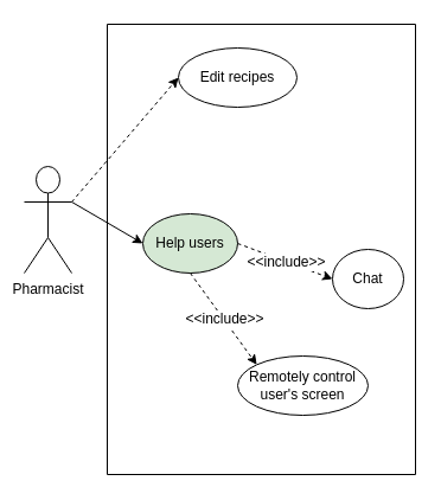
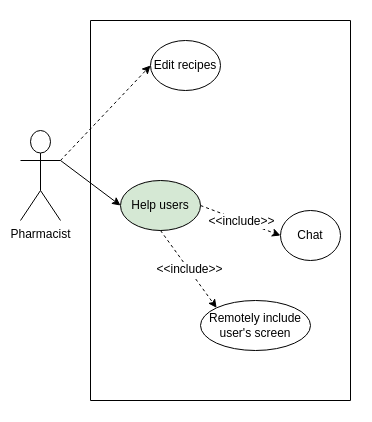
- <mxCell id="3" value="Edit recipes" style="ellipse;whiteSpace=wrap;html=1;" vertex="1" parent="1"><mxGeometry x="150" y="40" width="100" height="50" as="geometry" /></mxCell>
+ <mxCell id="3" value="Edit recipes" style="ellipse;whiteSpace=wrap;html=1;" vertex="1" parent="1"><mxGeometry x="150" y="40" width="70" height="50" as="geometry" /></mxCell>
- <mxCell id="2" value="Pharmacist" style="shape=umlActor;verticalLabelPosition=bottom;verticalAlign=top;html=1;outlineConnect=0;" vertex="1" parent="1"><mxGeometry x="20" y="140" width="40" height="90" as="geometry" /></mxCell>
+ <mxCell id="2" value="Pharmacist" style="shape=umlActor;verticalLabelPosition=bottom;verticalAlign=top;html=1;outlineConnect=0;" vertex="1" parent="1"><mxGeometry x="20" y="130" width="40" height="90" as="geometry" /></mxCell>
- <mxCell id="9" value="Remotely control user's screen" style="ellipse;whiteSpace=wrap;html=1;" vertex="1" parent="6"><mxGeometry x="110" y="280" width="110" height="50" as="geometry" /></mxCell>
+ <mxCell id="9" value="Remotely include user's screen" style="ellipse;whiteSpace=wrap;html=1;" vertex="1" parent="6"><mxGeometry x="110" y="280" width="110" height="50" as="geometry" /></mxCell>
